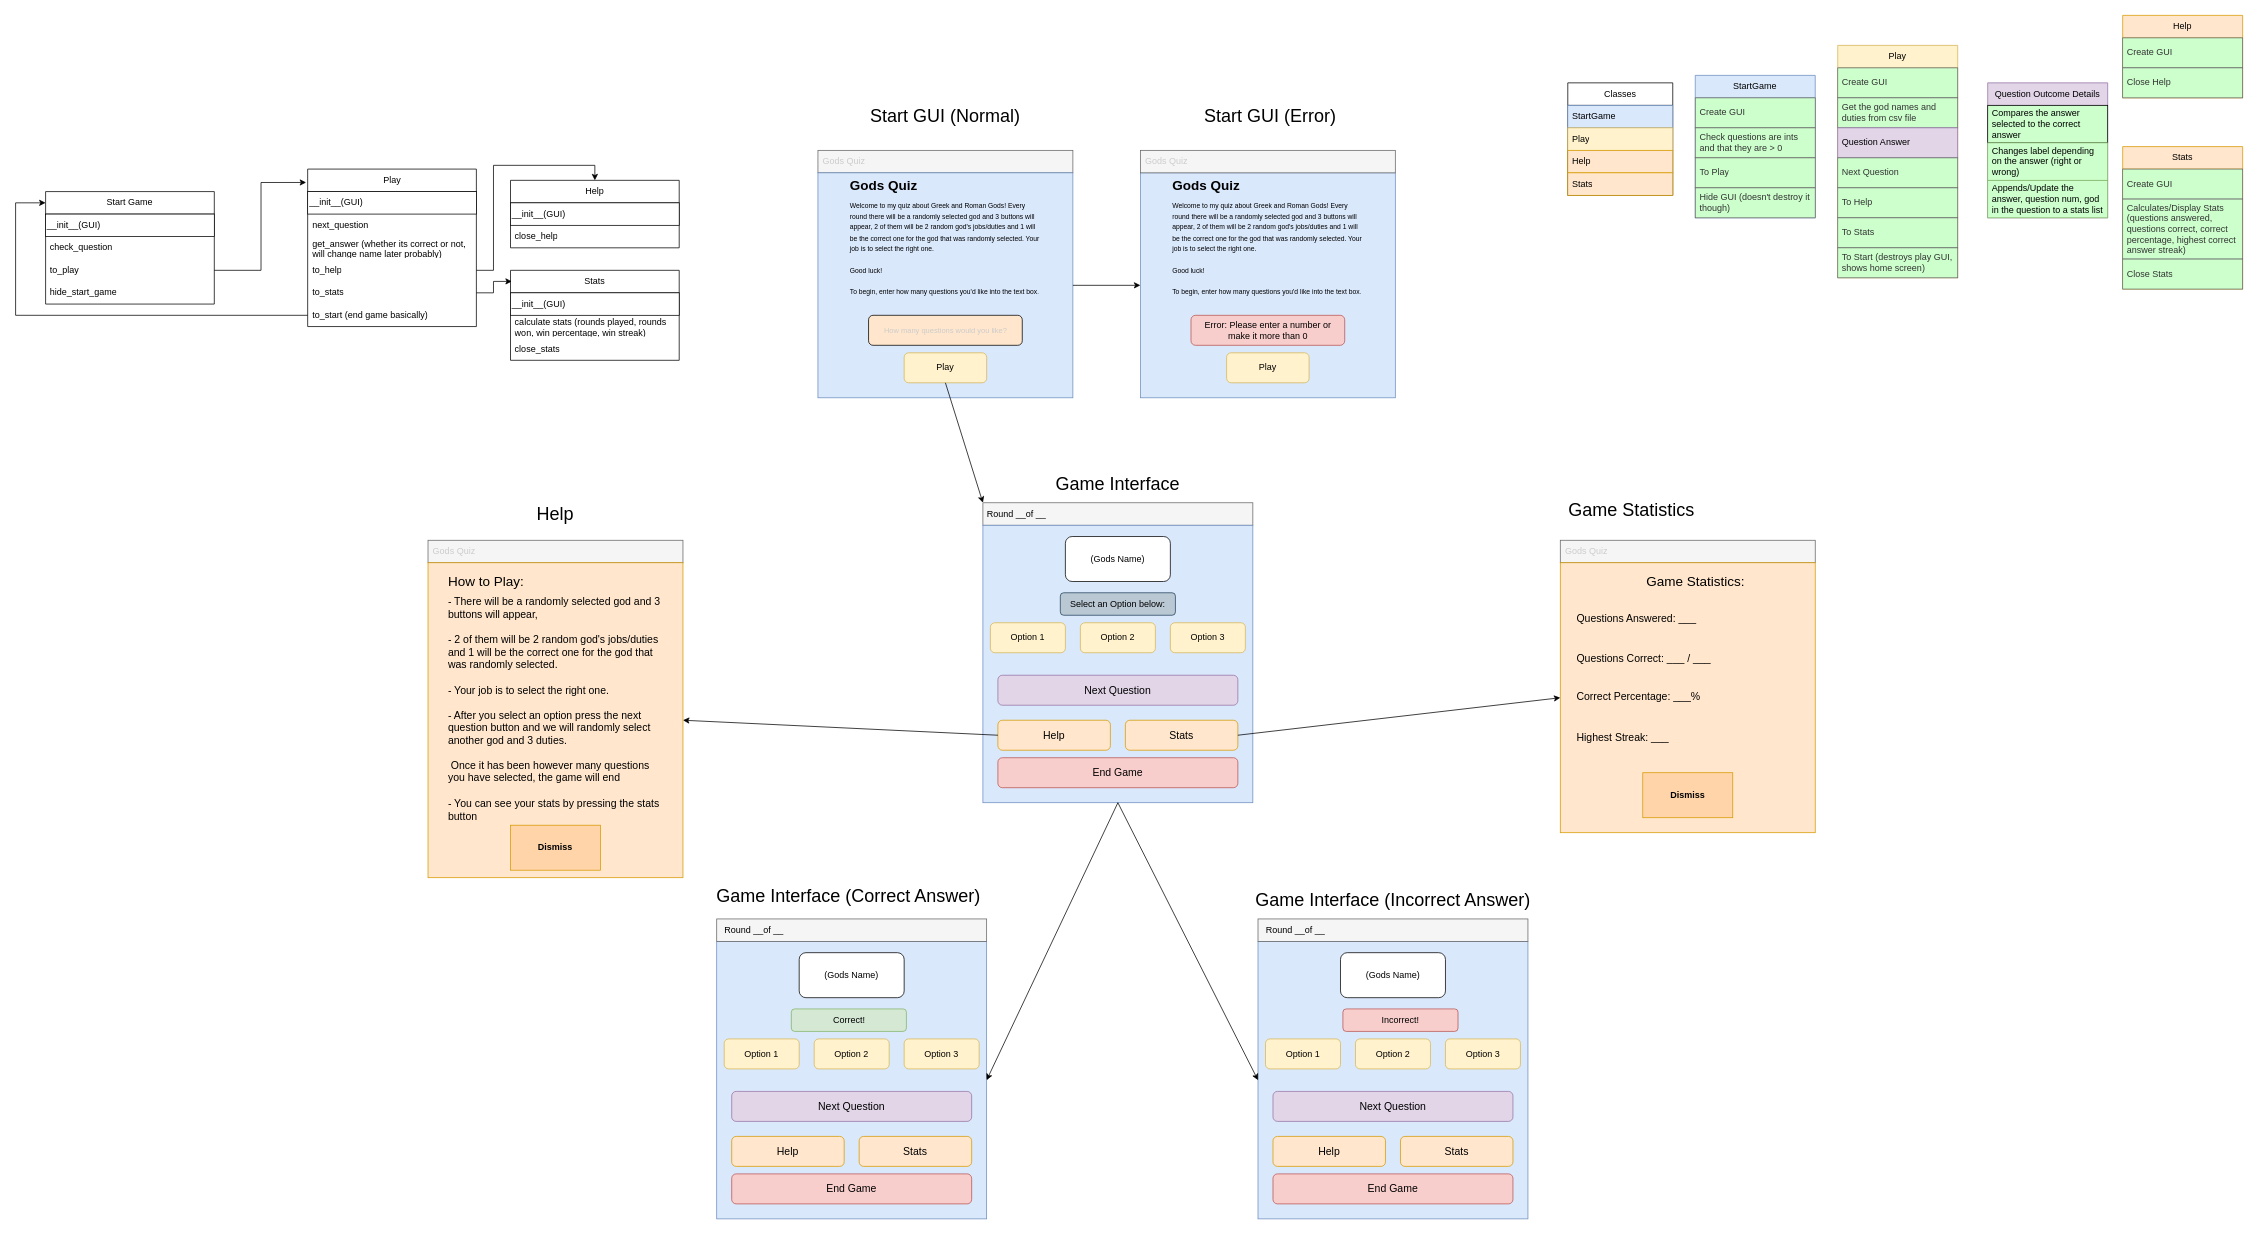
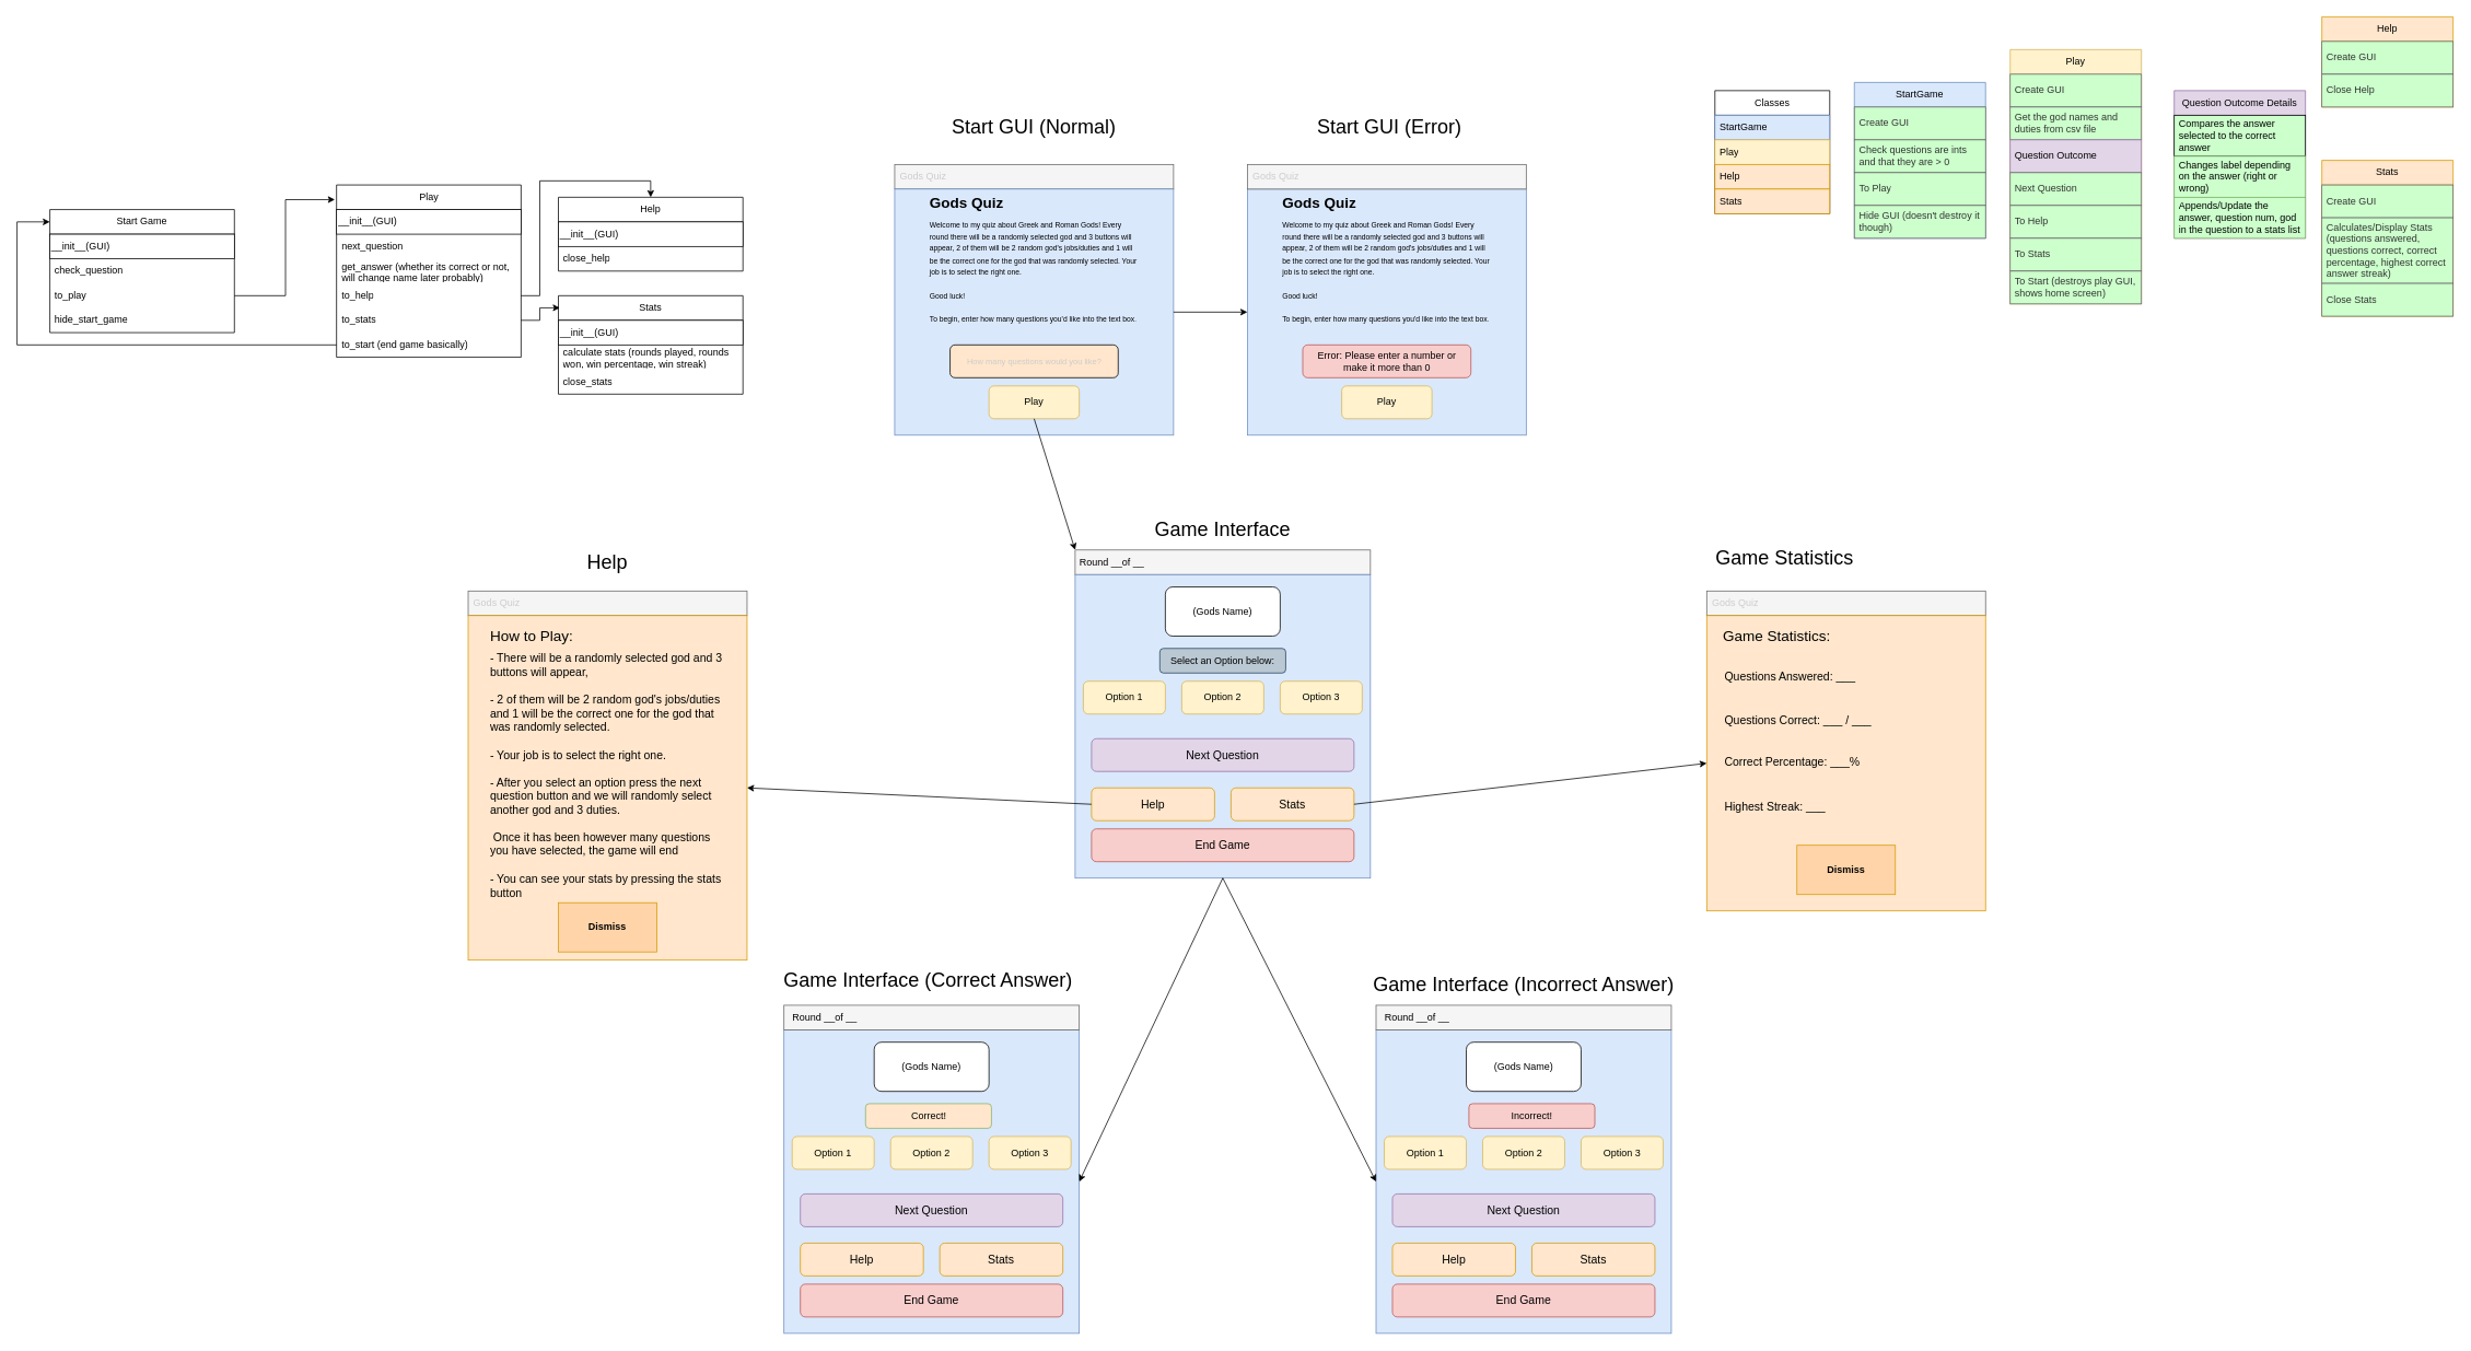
- <mxCell id="126" value="Question Answer" style="text;strokeColor=#9673a6;fillColor=#e1d5e7;align=left;verticalAlign=middle;spacingLeft=4;spacingRight=4;overflow=hidden;points=[[0,0.5],[1,0.5]];portConstraint=eastwest;rotatable=0;whiteSpace=wrap;html=1;" vertex="1" parent="123"><mxGeometry y="110" width="160" height="40" as="geometry" /></mxCell>
+ <mxCell id="126" value="Question Outcome" style="text;strokeColor=#9673a6;fillColor=#e1d5e7;align=left;verticalAlign=middle;spacingLeft=4;spacingRight=4;overflow=hidden;points=[[0,0.5],[1,0.5]];portConstraint=eastwest;rotatable=0;whiteSpace=wrap;html=1;" vertex="1" parent="123"><mxGeometry y="110" width="160" height="40" as="geometry" /></mxCell>
- <mxCell id="42" value="&lt;span style=&quot;font-size: 18px;&quot;&gt;Game Statistics:&amp;nbsp;&lt;/span&gt;" style="text;html=1;align=left;verticalAlign=middle;whiteSpace=wrap;rounded=0;" vertex="1" parent="1"><mxGeometry x="2192.5" y="760" width="155" height="30" as="geometry" /></mxCell>
+ <mxCell id="42" value="&lt;span style=&quot;font-size: 18px;&quot;&gt;Game Statistics:&amp;nbsp;&lt;/span&gt;" style="text;html=1;align=left;verticalAlign=middle;whiteSpace=wrap;rounded=0;" vertex="1" parent="1"><mxGeometry x="2097.5" y="760" width="155" height="30" as="geometry" /></mxCell>
- <mxCell id="56" value="Correct!" style="rounded=1;whiteSpace=wrap;html=1;fillColor=#d5e8d4;strokeColor=#82b366;" vertex="1" parent="1"><mxGeometry x="1054.5" y="1345" width="153.5" height="30" as="geometry" /></mxCell>
+ <mxCell id="56" value="Correct!" style="rounded=1;whiteSpace=wrap;html=1;fillColor=#ffe6cc;strokeColor=#82b366;" vertex="1" parent="1"><mxGeometry x="1054.5" y="1345" width="153.5" height="30" as="geometry" /></mxCell>
